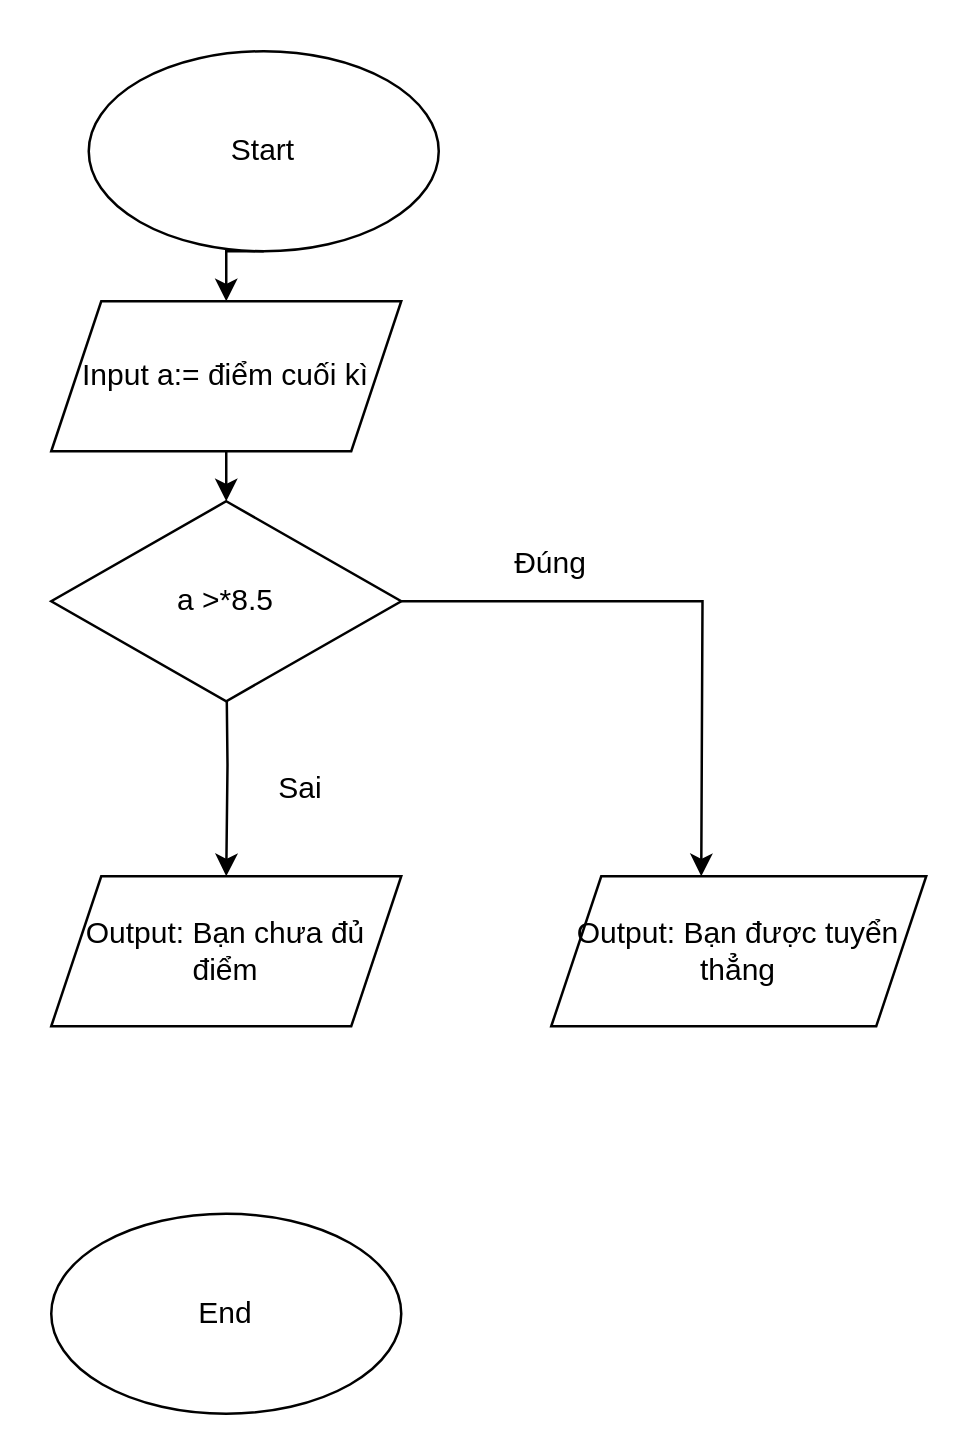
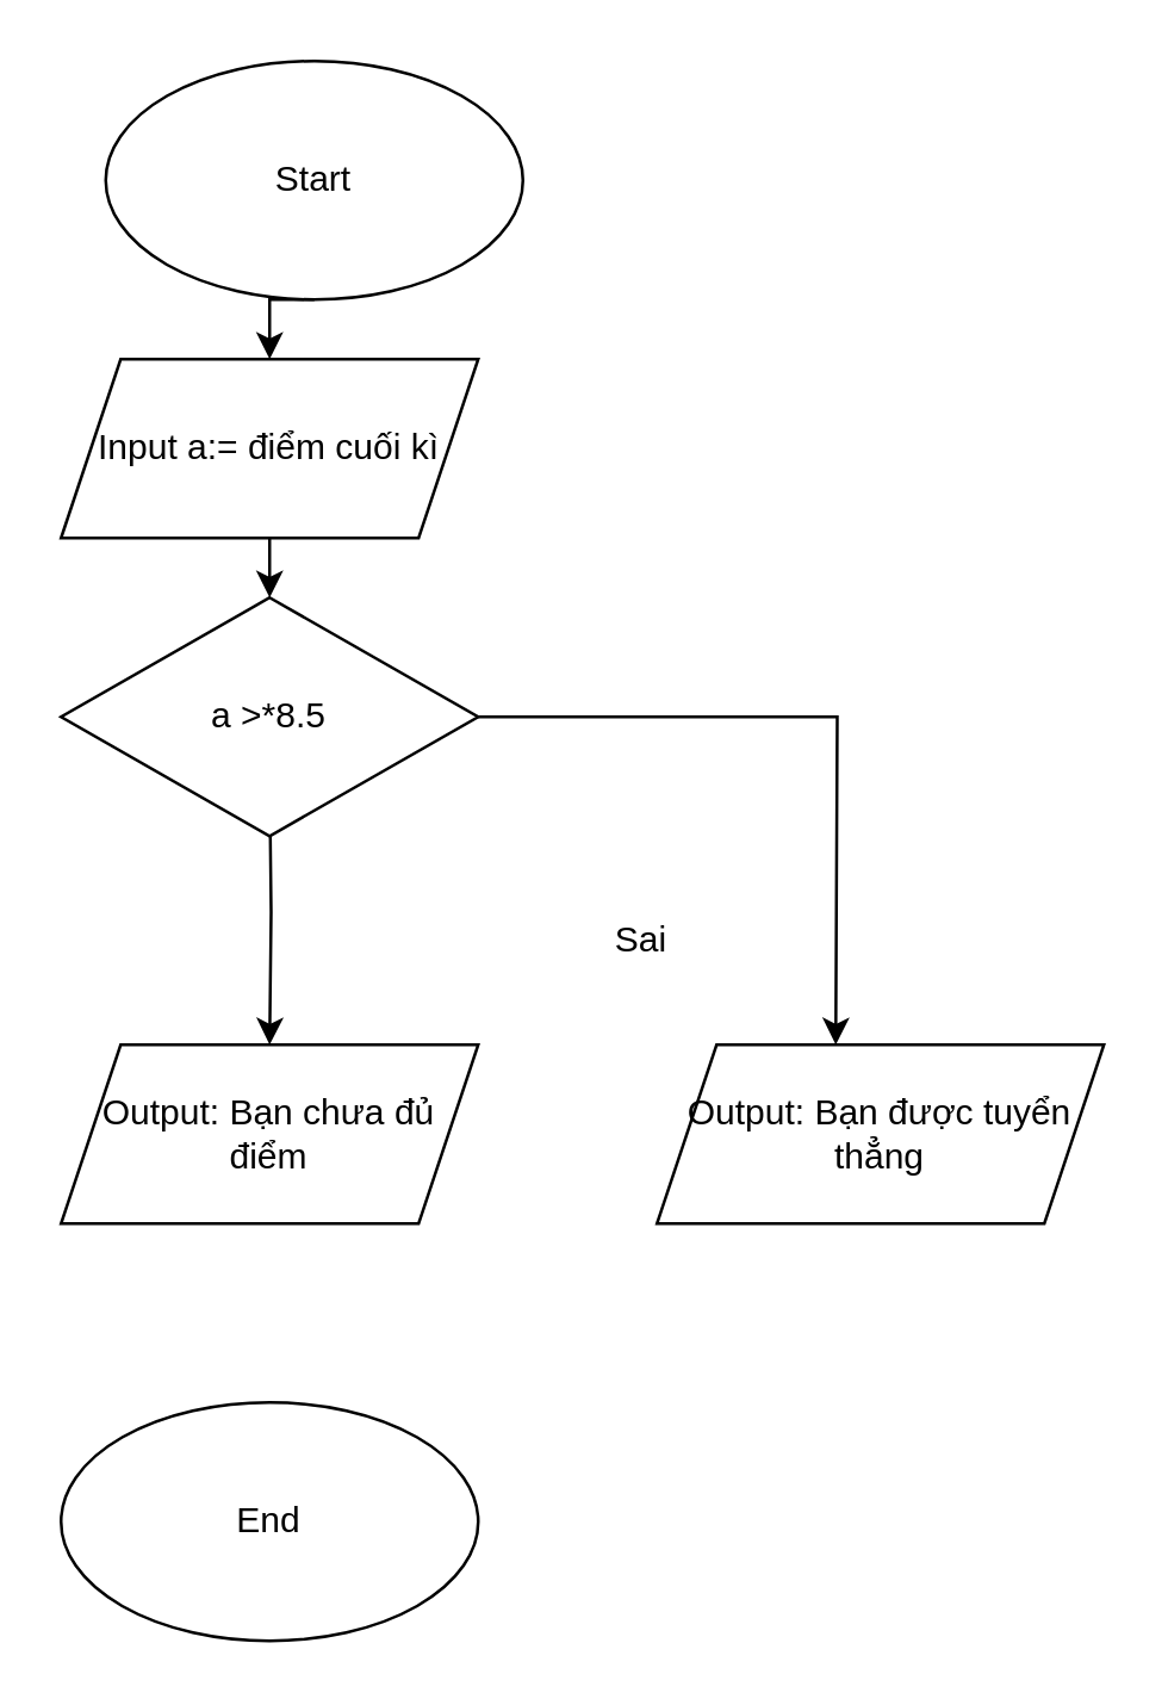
- <mxCell id="12" value="Đúng" style="text;html=1;strokeColor=none;fillColor=none;align=center;verticalAlign=middle;whiteSpace=wrap;rounded=0;" vertex="1" parent="1"><mxGeometry x="190" y="210" width="60" height="30" as="geometry" /></mxCell>
- <mxCell id="13" value="Sai" style="text;html=1;strokeColor=none;fillColor=none;align=center;verticalAlign=middle;whiteSpace=wrap;rounded=0;" vertex="1" parent="1"><mxGeometry x="90" y="300" width="60" height="30" as="geometry" /></mxCell>
+ <mxCell id="13" value="Sai" style="text;html=1;strokeColor=none;fillColor=none;align=center;verticalAlign=middle;whiteSpace=wrap;rounded=0;" vertex="1" parent="1"><mxGeometry x="185" y="300" width="60" height="30" as="geometry" /></mxCell>
- <mxCell id="8" value="End&lt;br&gt;" style="ellipse;whiteSpace=wrap;html=1;" vertex="1" parent="1"><mxGeometry x="20" y="485" width="140" height="80" as="geometry" /></mxCell>
+ <mxCell id="8" value="End&lt;br&gt;" style="ellipse;whiteSpace=wrap;html=1;" vertex="1" parent="1"><mxGeometry x="20" y="470" width="140" height="80" as="geometry" /></mxCell>
